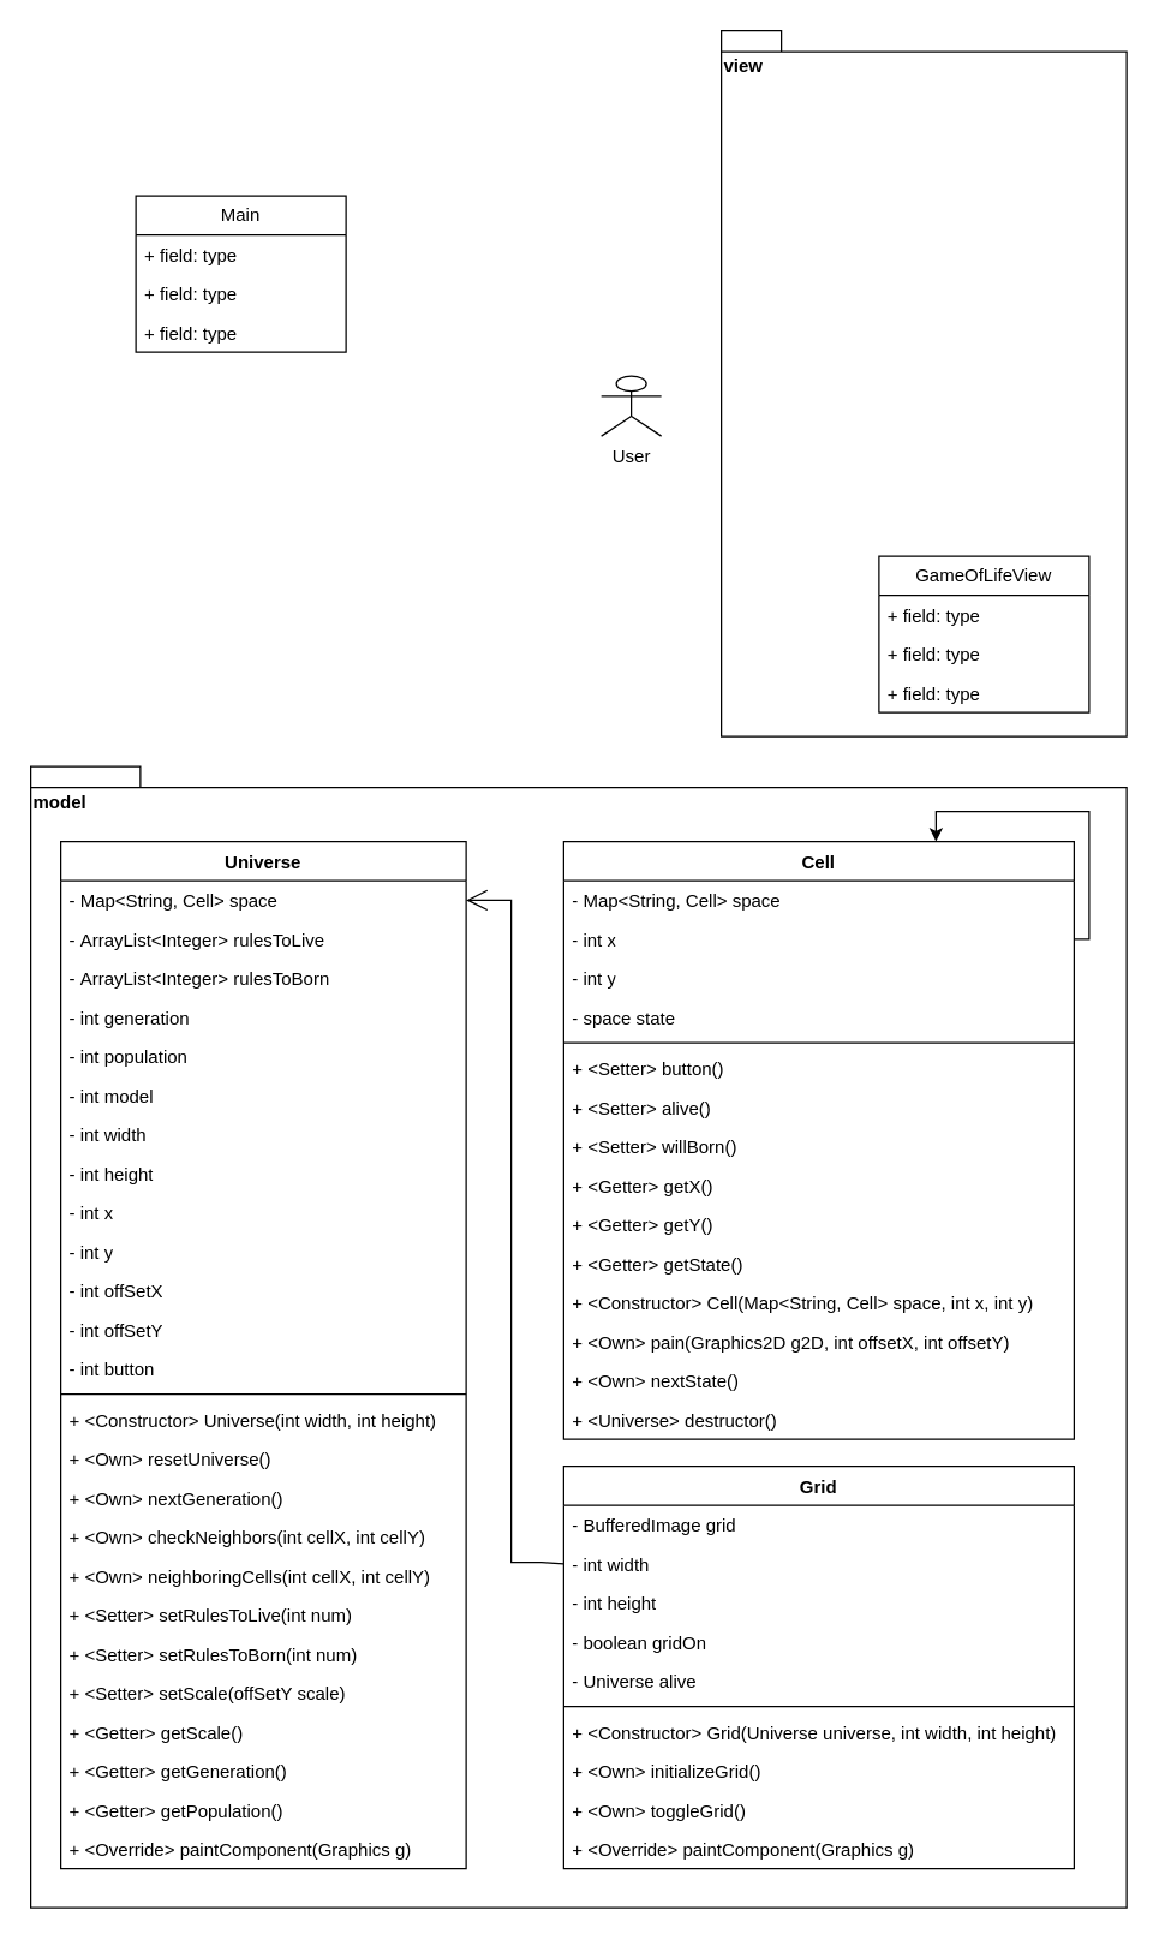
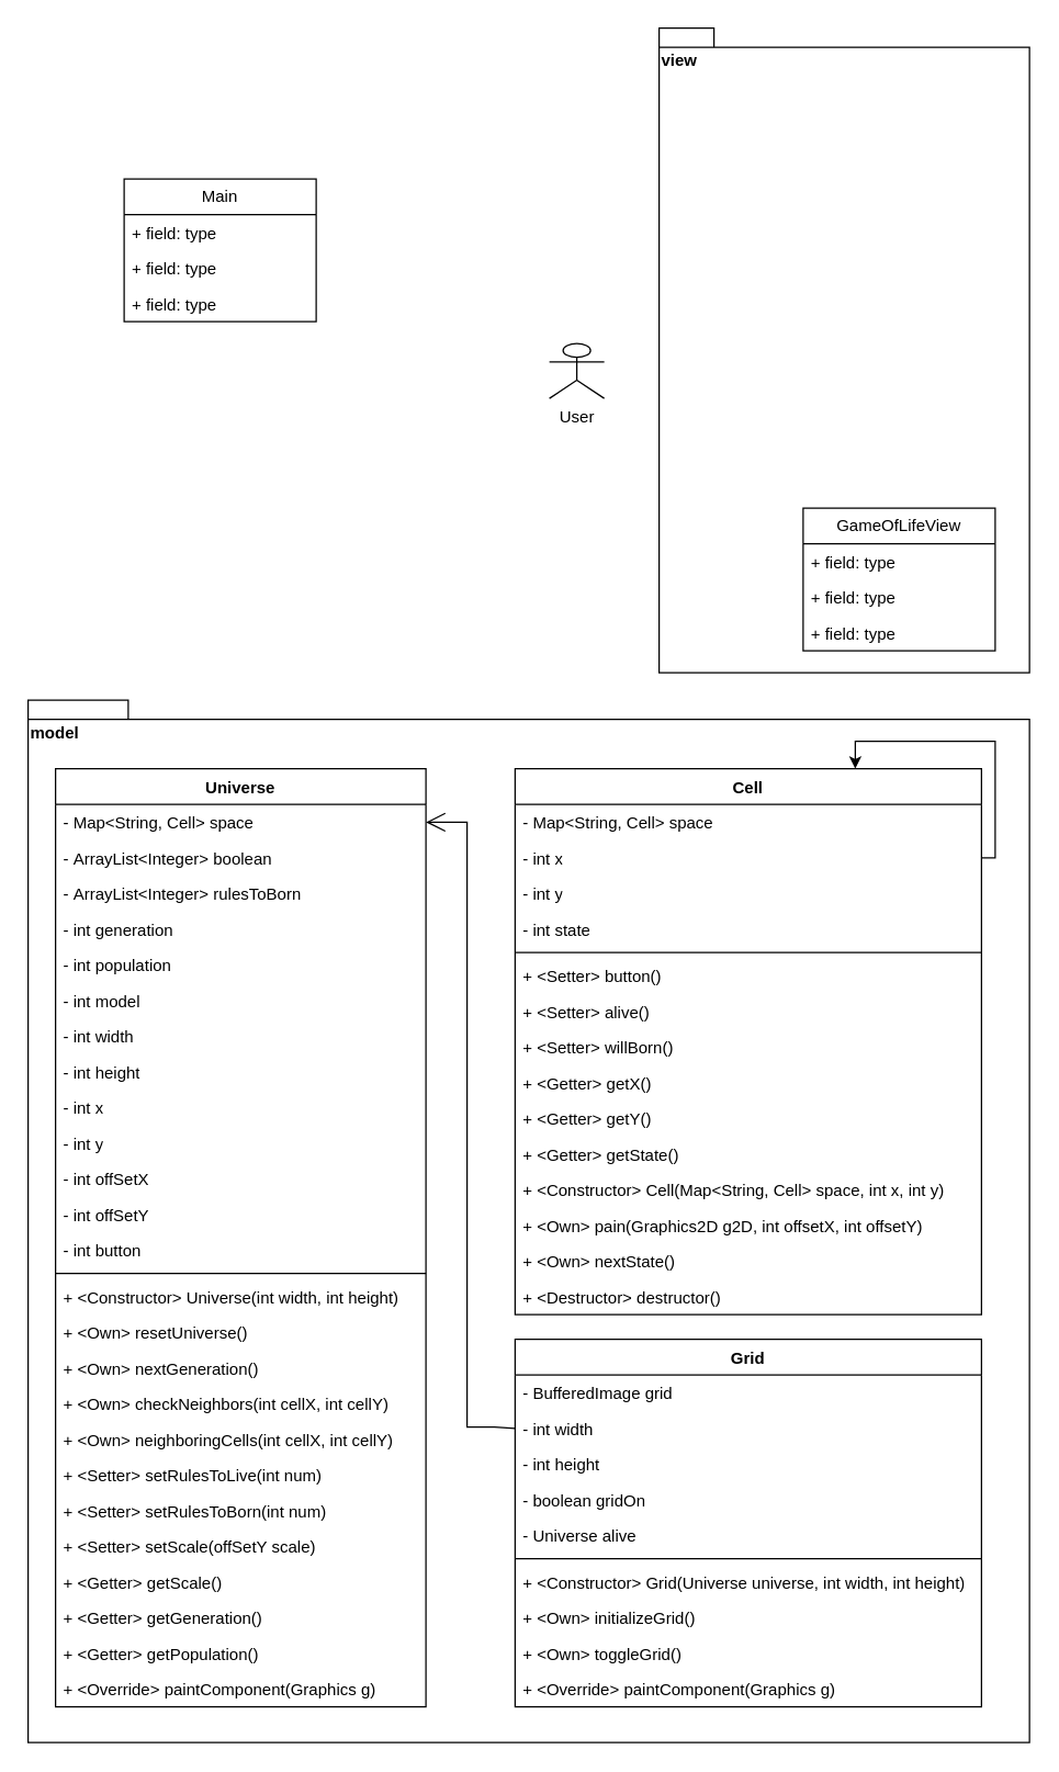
- <mxCell id="31" value="-&amp;nbsp;ArrayList&amp;lt;Integer&amp;gt; rulesToLive" style="text;strokeColor=none;fillColor=none;align=left;verticalAlign=top;spacingLeft=4;spacingRight=4;overflow=hidden;rotatable=0;points=[[0,0.5],[1,0.5]];portConstraint=eastwest;whiteSpace=wrap;html=1;" vertex="1" parent="29"><mxGeometry y="52" width="270" height="26" as="geometry" /></mxCell>
+ <mxCell id="31" value="-&amp;nbsp;ArrayList&amp;lt;Integer&amp;gt; boolean" style="text;strokeColor=none;fillColor=none;align=left;verticalAlign=top;spacingLeft=4;spacingRight=4;overflow=hidden;rotatable=0;points=[[0,0.5],[1,0.5]];portConstraint=eastwest;whiteSpace=wrap;html=1;" vertex="1" parent="29"><mxGeometry y="52" width="270" height="26" as="geometry" /></mxCell>
- <mxCell id="17" value="-&amp;nbsp;space state" style="text;strokeColor=none;fillColor=none;align=left;verticalAlign=top;spacingLeft=4;spacingRight=4;overflow=hidden;rotatable=0;points=[[0,0.5],[1,0.5]];portConstraint=eastwest;whiteSpace=wrap;html=1;" vertex="1" parent="12"><mxGeometry y="104" width="340" height="26" as="geometry" /></mxCell>
+ <mxCell id="17" value="-&amp;nbsp;int state" style="text;strokeColor=none;fillColor=none;align=left;verticalAlign=top;spacingLeft=4;spacingRight=4;overflow=hidden;rotatable=0;points=[[0,0.5],[1,0.5]];portConstraint=eastwest;whiteSpace=wrap;html=1;" vertex="1" parent="12"><mxGeometry y="104" width="340" height="26" as="geometry" /></mxCell>
- <mxCell id="28" value="+ &amp;lt;Universe&amp;gt; destructor()" style="text;strokeColor=none;fillColor=none;align=left;verticalAlign=top;spacingLeft=4;spacingRight=4;overflow=hidden;rotatable=0;points=[[0,0.5],[1,0.5]];portConstraint=eastwest;whiteSpace=wrap;html=1;" vertex="1" parent="12"><mxGeometry y="372" width="340" height="26" as="geometry" /></mxCell>
+ <mxCell id="28" value="+ &amp;lt;Destructor&amp;gt; destructor()" style="text;strokeColor=none;fillColor=none;align=left;verticalAlign=top;spacingLeft=4;spacingRight=4;overflow=hidden;rotatable=0;points=[[0,0.5],[1,0.5]];portConstraint=eastwest;whiteSpace=wrap;html=1;" vertex="1" parent="12"><mxGeometry y="372" width="340" height="26" as="geometry" /></mxCell>
